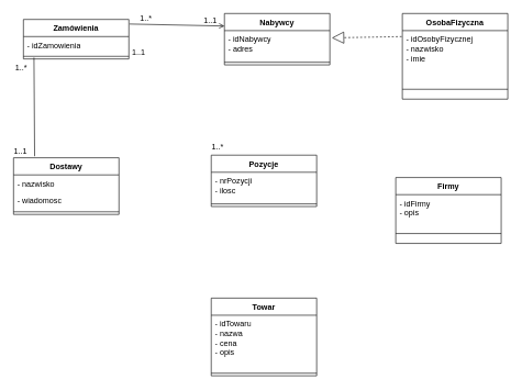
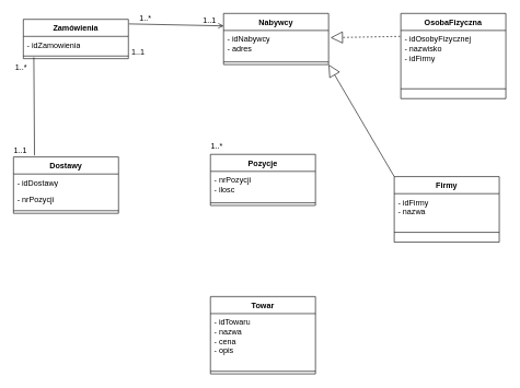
- <mxCell id="9" value="- idOsobyFizycznej&lt;div&gt;- nazwisko&lt;/div&gt;&lt;div&gt;- imie&lt;/div&gt;" style="text;strokeColor=none;fillColor=none;align=left;verticalAlign=top;spacingLeft=4;spacingRight=4;overflow=hidden;rotatable=0;points=[[0,0.5],[1,0.5]];portConstraint=eastwest;whiteSpace=wrap;html=1;" parent="8" vertex="1"><mxGeometry y="26" width="160" height="74" as="geometry" /></mxCell>
+ <mxCell id="9" value="- idOsobyFizycznej&lt;div&gt;- nazwisko&lt;/div&gt;&lt;div&gt;- idFirmy&lt;/div&gt;" style="text;strokeColor=none;fillColor=none;align=left;verticalAlign=top;spacingLeft=4;spacingRight=4;overflow=hidden;rotatable=0;points=[[0,0.5],[1,0.5]];portConstraint=eastwest;whiteSpace=wrap;html=1;" parent="8" vertex="1"><mxGeometry y="26" width="160" height="74" as="geometry" /></mxCell>
+ <mxCell id="30" value="" style="endArrow=block;endSize=16;endFill=0;html=1;rounded=0;exitX=0;exitY=0;exitDx=0;exitDy=0;entryX=1;entryY=1;entryDx=0;entryDy=0;" parent="1" source="15" target="5" edge="1"><mxGeometry width="160" relative="1" as="geometry"><mxPoint x="273" y="390" as="sourcePoint" /><mxPoint x="499.04" y="141.008" as="targetPoint" /></mxGeometry></mxCell>
- <mxCell id="12" value="- nazwisko" style="text;strokeColor=none;fillColor=none;align=left;verticalAlign=top;spacingLeft=4;spacingRight=4;overflow=hidden;rotatable=0;points=[[0,0.5],[1,0.5]];portConstraint=eastwest;whiteSpace=wrap;html=1;" parent="11" vertex="1"><mxGeometry y="26" width="160" height="26" as="geometry" /></mxCell>
+ <mxCell id="12" value="- idDostawy" style="text;strokeColor=none;fillColor=none;align=left;verticalAlign=top;spacingLeft=4;spacingRight=4;overflow=hidden;rotatable=0;points=[[0,0.5],[1,0.5]];portConstraint=eastwest;whiteSpace=wrap;html=1;" parent="11" vertex="1"><mxGeometry y="26" width="160" height="26" as="geometry" /></mxCell>
- <mxCell id="13" value="- wiadomosc" style="text;strokeColor=none;fillColor=none;align=left;verticalAlign=top;spacingLeft=4;spacingRight=4;overflow=hidden;rotatable=0;points=[[0,0.5],[1,0.5]];portConstraint=eastwest;whiteSpace=wrap;html=1;" parent="11" vertex="1"><mxGeometry y="52" width="160" height="26" as="geometry" /></mxCell>
+ <mxCell id="13" value="- nrPozycji" style="text;strokeColor=none;fillColor=none;align=left;verticalAlign=top;spacingLeft=4;spacingRight=4;overflow=hidden;rotatable=0;points=[[0,0.5],[1,0.5]];portConstraint=eastwest;whiteSpace=wrap;html=1;" parent="11" vertex="1"><mxGeometry y="52" width="160" height="26" as="geometry" /></mxCell>
- <mxCell id="16" value="- idFirmy&lt;div&gt;- opis&lt;/div&gt;" style="text;strokeColor=none;fillColor=none;align=left;verticalAlign=top;spacingLeft=4;spacingRight=4;overflow=hidden;rotatable=0;points=[[0,0.5],[1,0.5]];portConstraint=eastwest;whiteSpace=wrap;html=1;" parent="15" vertex="1"><mxGeometry y="26" width="160" height="44" as="geometry" /></mxCell>
+ <mxCell id="16" value="- idFirmy&lt;div&gt;- nazwa&lt;/div&gt;" style="text;strokeColor=none;fillColor=none;align=left;verticalAlign=top;spacingLeft=4;spacingRight=4;overflow=hidden;rotatable=0;points=[[0,0.5],[1,0.5]];portConstraint=eastwest;whiteSpace=wrap;html=1;" parent="15" vertex="1"><mxGeometry y="26" width="160" height="44" as="geometry" /></mxCell>
